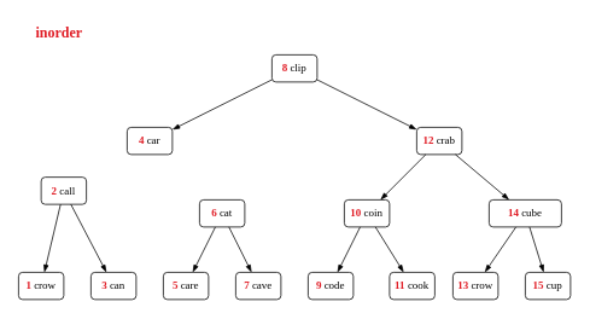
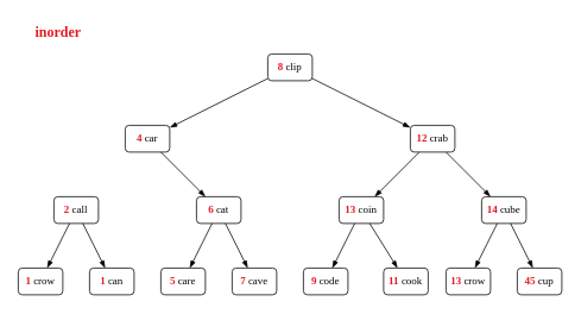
- <mxCell id="6" value="&lt;font color=&quot;#e01b24&quot; data-font-src=&quot;https://fonts.googleapis.com/css?family=Ubuntu+mono&quot; face=&quot;Ubuntu mono&quot;&gt;&lt;b&gt;2&lt;/b&gt;&lt;/font&gt;&amp;nbsp;call" style="rounded=1;html=1;fontFamily=Alegreya;fontSource=https%3A%2F%2Ffonts.googleapis.com%2Fcss%3Ffamily%3DAlegreya;whiteSpace=wrap;" parent="2" vertex="1"><mxGeometry x="25" y="135" width="50" height="30" as="geometry" /></mxCell>
+ <mxCell id="6" value="&lt;font color=&quot;#e01b24&quot; data-font-src=&quot;https://fonts.googleapis.com/css?family=Ubuntu+mono&quot; face=&quot;Ubuntu mono&quot;&gt;&lt;b&gt;2&lt;/b&gt;&lt;/font&gt;&amp;nbsp;call" style="rounded=1;html=1;fontFamily=Alegreya;fontSource=https%3A%2F%2Ffonts.googleapis.com%2Fcss%3Ffamily%3DAlegreya;whiteSpace=wrap;" parent="2" vertex="1"><mxGeometry x="40" y="160" width="50" height="30" as="geometry" /></mxCell>
+ <mxCell id="22" value="" style="endArrow=blockThin;html=1;fontFamily=Alegreya;fontSource=https%3A%2F%2Ffonts.googleapis.com%2Fcss%3Ffamily%3DAlegreya;endFill=1;" parent="2" source="4" target="7" edge="1"><mxGeometry width="50" height="50" relative="1" as="geometry"><mxPoint x="210" y="140" as="sourcePoint" /><mxPoint x="120" y="195.385" as="targetPoint" /></mxGeometry></mxCell>
- <mxCell id="12" value="&lt;font face=&quot;Ubuntu mono&quot; color=&quot;#e01b24&quot;&gt;&lt;b&gt;10&lt;/b&gt;&lt;/font&gt; coin" style="rounded=1;html=1;fontFamily=Alegreya;fontSource=https%3A%2F%2Ffonts.googleapis.com%2Fcss%3Ffamily%3DAlegreya;whiteSpace=wrap;" parent="2" vertex="1"><mxGeometry x="360" y="160" width="50" height="30" as="geometry" /></mxCell>
+ <mxCell id="12" value="&lt;font face=&quot;Ubuntu mono&quot; color=&quot;#e01b24&quot;&gt;&lt;b&gt;13&lt;/b&gt;&lt;/font&gt; coin" style="rounded=1;html=1;fontFamily=Alegreya;fontSource=https%3A%2F%2Ffonts.googleapis.com%2Fcss%3Ffamily%3DAlegreya;whiteSpace=wrap;" parent="2" vertex="1"><mxGeometry x="360" y="160" width="50" height="30" as="geometry" /></mxCell>
- <mxCell id="13" value="&lt;font face=&quot;Ubuntu mono&quot; color=&quot;#e01b24&quot;&gt;&lt;b&gt;14&lt;/b&gt;&lt;/font&gt; cube" style="rounded=1;html=1;fontFamily=Alegreya;fontSource=https%3A%2F%2Ffonts.googleapis.com%2Fcss%3Ffamily%3DAlegreya;whiteSpace=wrap;" parent="2" vertex="1"><mxGeometry x="520" y="160" width="80" height="30" as="geometry" /></mxCell>
+ <mxCell id="13" value="&lt;font face=&quot;Ubuntu mono&quot; color=&quot;#e01b24&quot;&gt;&lt;b&gt;14&lt;/b&gt;&lt;/font&gt; cube" style="rounded=1;html=1;fontFamily=Alegreya;fontSource=https%3A%2F%2Ffonts.googleapis.com%2Fcss%3Ffamily%3DAlegreya;whiteSpace=wrap;" parent="2" vertex="1"><mxGeometry x="520" y="160" width="50" height="30" as="geometry" /></mxCell>
- <mxCell id="9" value="&lt;font face=&quot;Ubuntu mono&quot; color=&quot;#e01b24&quot;&gt;&lt;b&gt;3&lt;/b&gt;&lt;/font&gt; can" style="rounded=1;html=1;fontFamily=Alegreya;fontSource=https%3A%2F%2Ffonts.googleapis.com%2Fcss%3Ffamily%3DAlegreya;whiteSpace=wrap;" parent="2" vertex="1"><mxGeometry x="80" y="240" width="50" height="30" as="geometry" /></mxCell>
+ <mxCell id="9" value="&lt;font face=&quot;Ubuntu mono&quot; color=&quot;#e01b24&quot;&gt;&lt;b&gt;1&lt;/b&gt;&lt;/font&gt; can" style="rounded=1;html=1;fontFamily=Alegreya;fontSource=https%3A%2F%2Ffonts.googleapis.com%2Fcss%3Ffamily%3DAlegreya;whiteSpace=wrap;" parent="2" vertex="1"><mxGeometry x="80" y="240" width="50" height="30" as="geometry" /></mxCell>
- <mxCell id="17" value="&lt;font face=&quot;Ubuntu mono&quot; color=&quot;#e01b24&quot;&gt;&lt;b&gt;15&lt;/b&gt;&lt;/font&gt; cup" style="rounded=1;html=1;fontFamily=Alegreya;fontSource=https%3A%2F%2Ffonts.googleapis.com%2Fcss%3Ffamily%3DAlegreya;whiteSpace=wrap;" parent="2" vertex="1"><mxGeometry x="560" y="240" width="50" height="30" as="geometry" /></mxCell>
+ <mxCell id="17" value="&lt;font face=&quot;Ubuntu mono&quot; color=&quot;#e01b24&quot;&gt;&lt;b&gt;45&lt;/b&gt;&lt;/font&gt; cup" style="rounded=1;html=1;fontFamily=Alegreya;fontSource=https%3A%2F%2Ffonts.googleapis.com%2Fcss%3Ffamily%3DAlegreya;whiteSpace=wrap;" parent="2" vertex="1"><mxGeometry x="560" y="240" width="50" height="30" as="geometry" /></mxCell>
